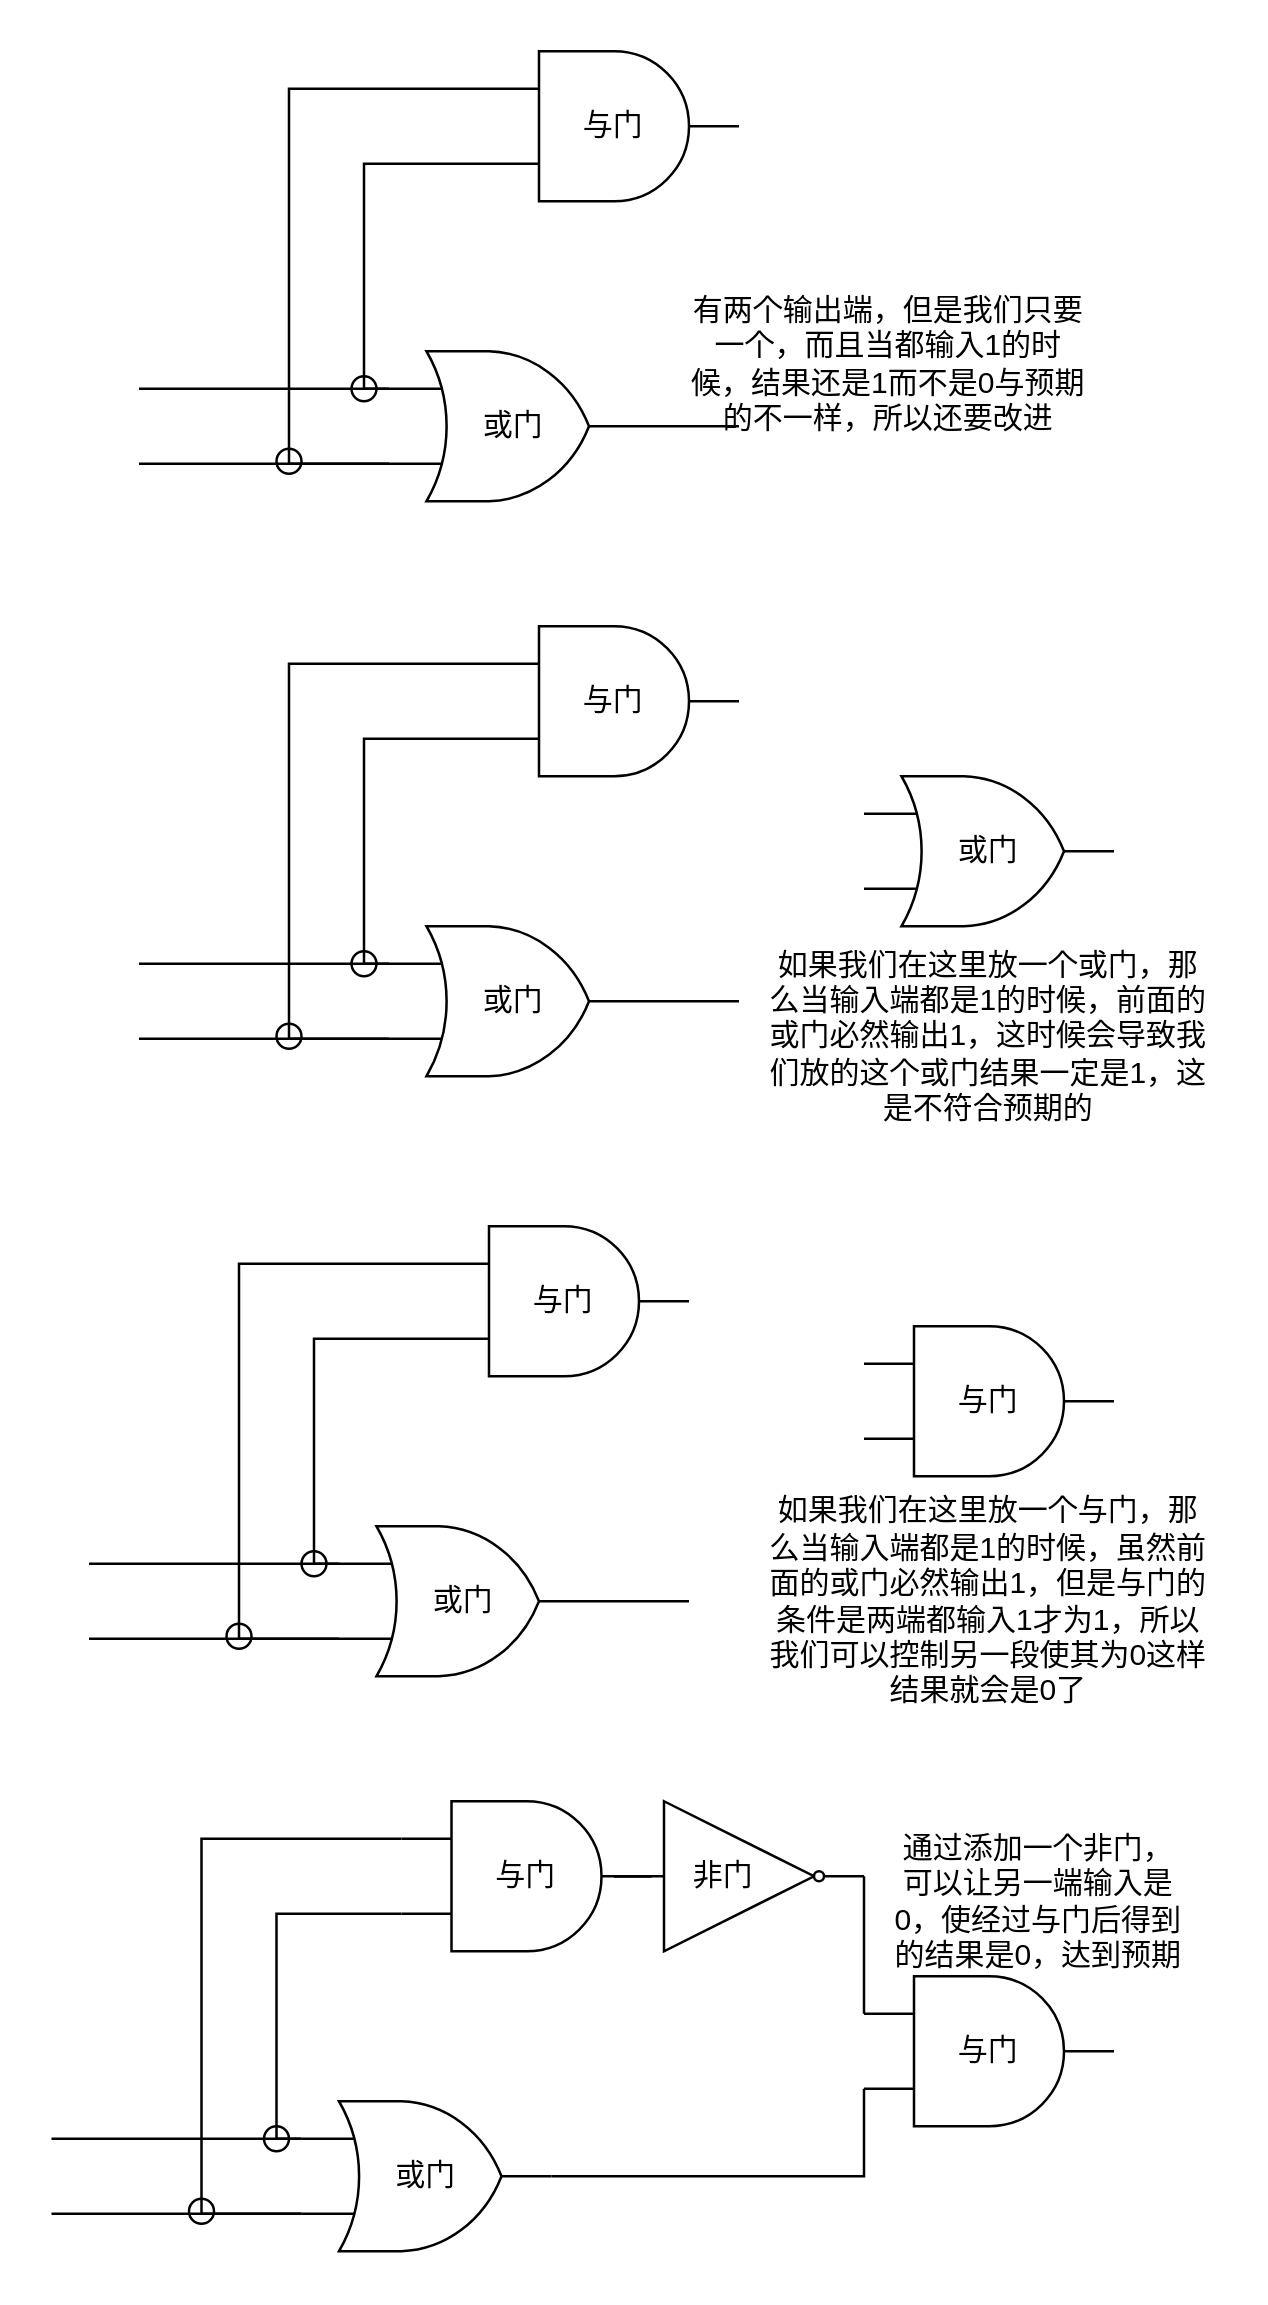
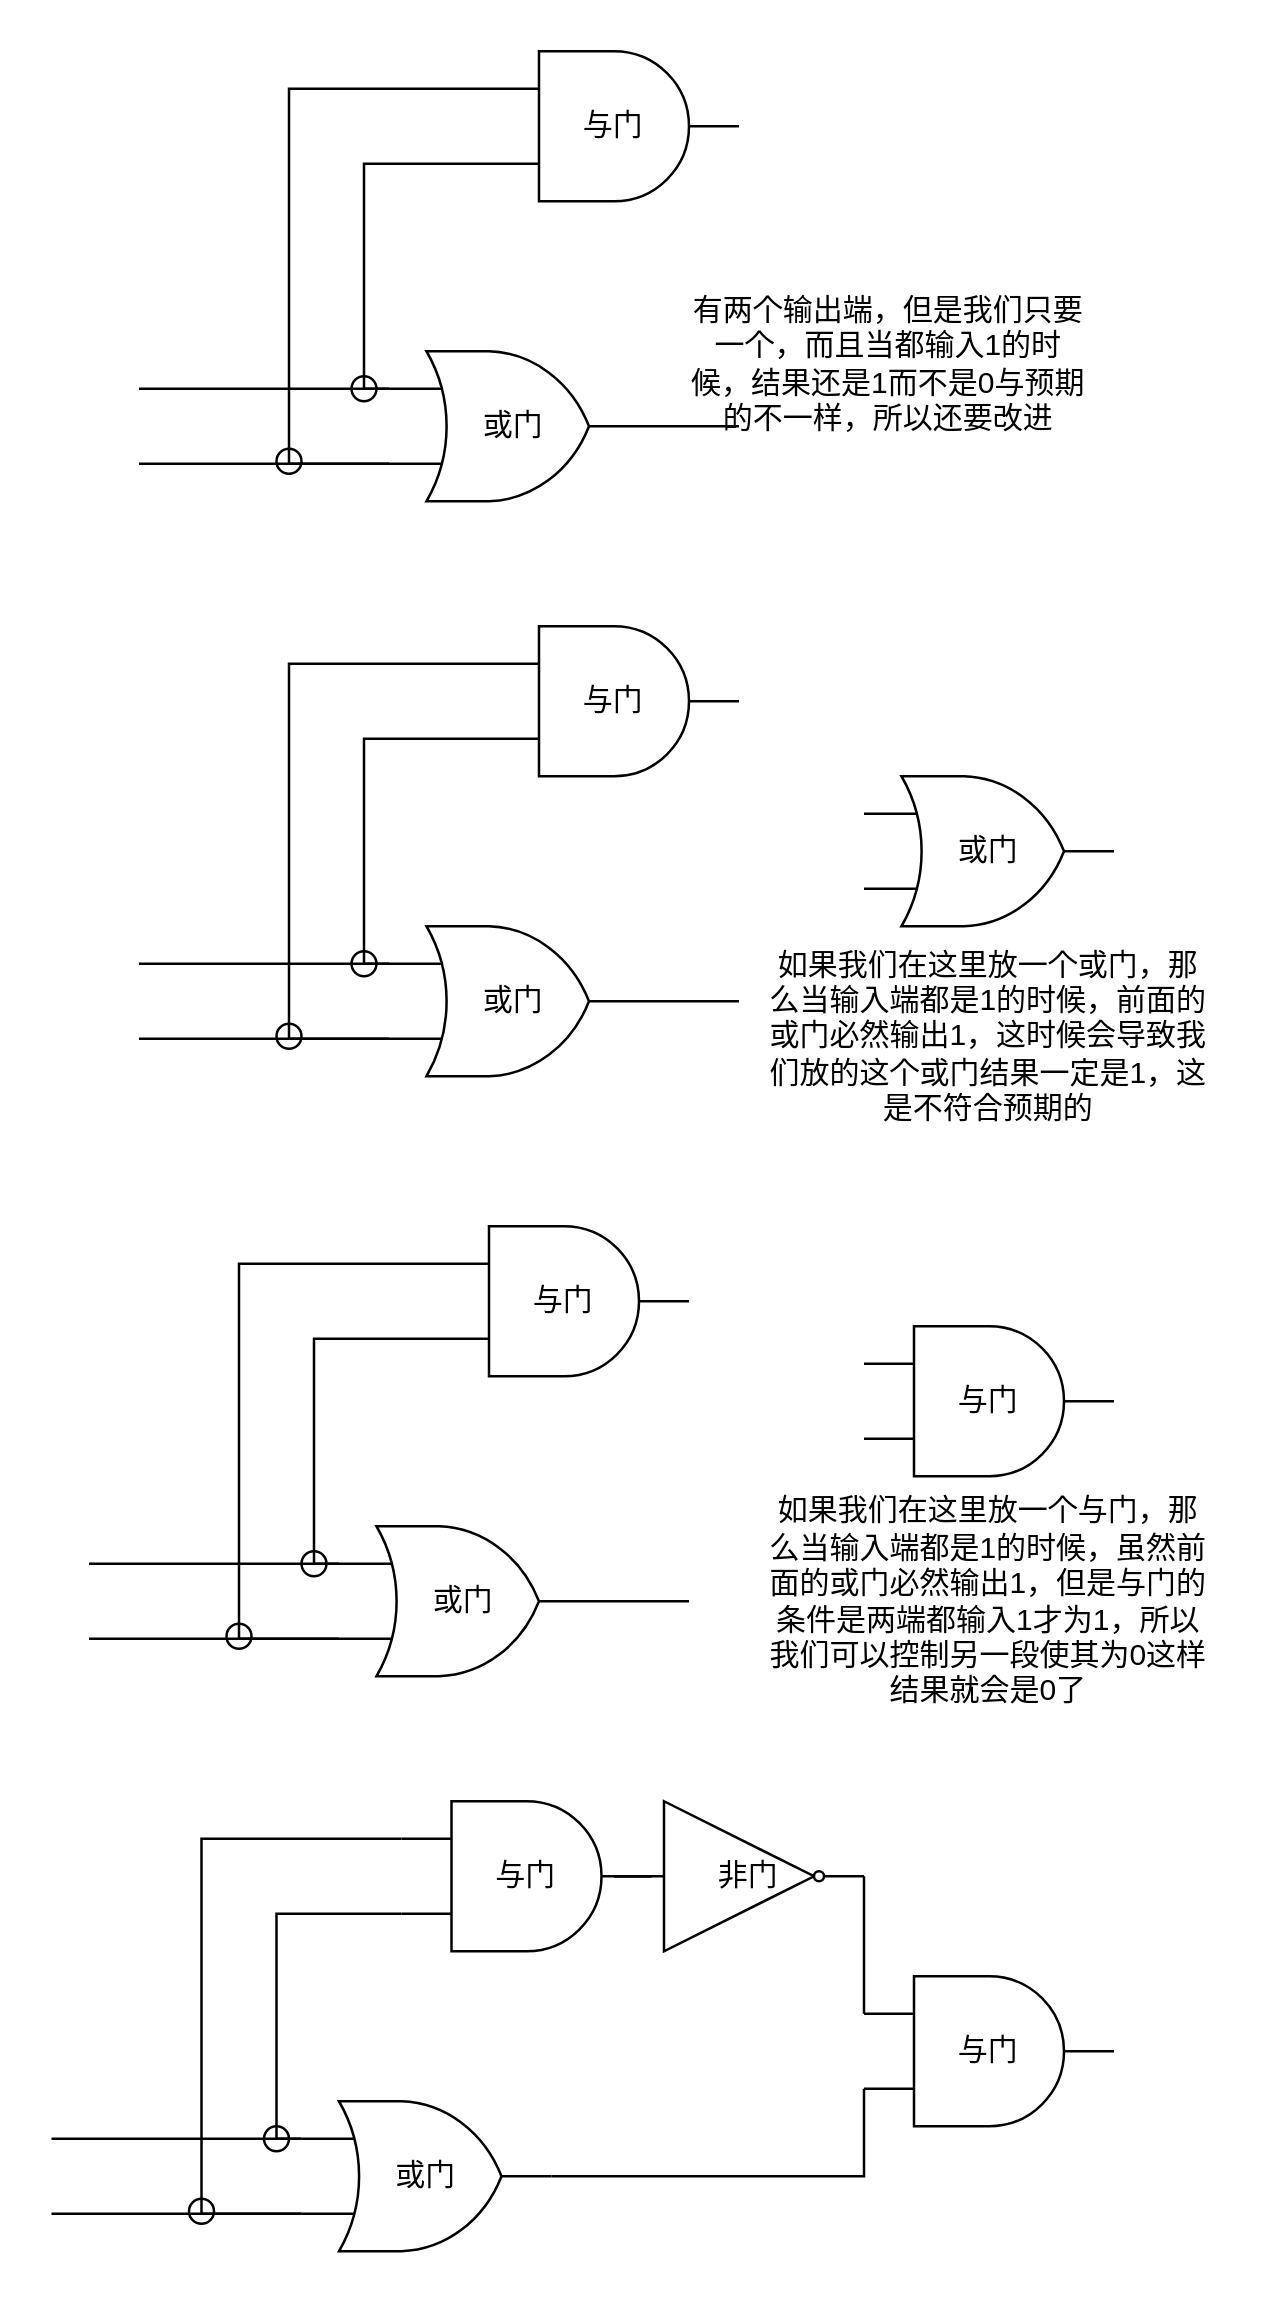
- <mxCell id="58" value="非门" style="text;html=1;strokeColor=none;fillColor=none;align=center;verticalAlign=middle;whiteSpace=wrap;rounded=0;" vertex="1" parent="1"><mxGeometry x="269" y="740" width="40" height="20" as="geometry" /></mxCell>
+ <mxCell id="58" value="非门" style="text;html=1;strokeColor=none;fillColor=none;align=center;verticalAlign=middle;whiteSpace=wrap;rounded=0;" vertex="1" parent="1"><mxGeometry x="279" y="740" width="40" height="20" as="geometry" /></mxCell>
- <mxCell id="59" value="通过添加一个非门，可以让另一端输入是0，使经过与门后得到的结果是0，达到预期" style="text;html=1;strokeColor=none;fillColor=none;align=center;verticalAlign=middle;whiteSpace=wrap;rounded=0;" vertex="1" parent="1"><mxGeometry x="355" y="740" width="120" height="40" as="geometry" /></mxCell>
